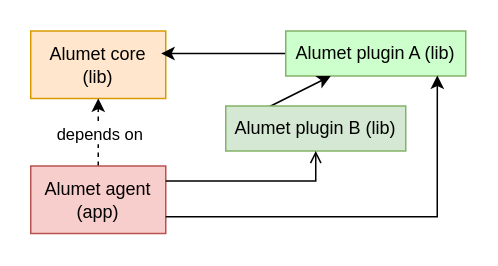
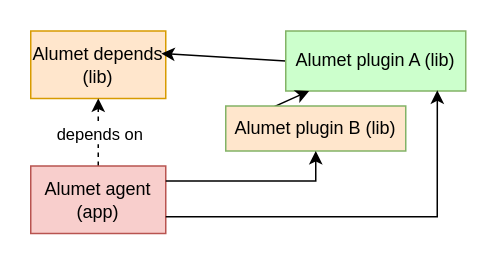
- <mxCell id="7" value="Alumet plugin A (lib)" style="rounded=0;whiteSpace=wrap;html=1;fillColor=#CCFFCC;strokeColor=#82b366;" parent="1" vertex="1"><mxGeometry x="190" y="20" width="120" height="30" as="geometry" /></mxCell>
+ <mxCell id="7" value="Alumet plugin A (lib)" style="rounded=0;whiteSpace=wrap;html=1;fillColor=#CCFFCC;strokeColor=#82b366;" parent="1" vertex="1"><mxGeometry x="190" y="20" width="120" height="40" as="geometry" /></mxCell>
- <mxCell id="2" value="Alumet core&lt;div&gt;(lib)&lt;/div&gt;" style="rounded=0;whiteSpace=wrap;html=1;fillColor=#ffe6cc;strokeColor=#d79b00;" parent="1" vertex="1"><mxGeometry x="20" y="20" width="90" height="45" as="geometry" /></mxCell>
+ <mxCell id="2" value="Alumet depends&lt;div&gt;(lib)&lt;/div&gt;" style="rounded=0;whiteSpace=wrap;html=1;fillColor=#ffe6cc;strokeColor=#d79b00;" parent="1" vertex="1"><mxGeometry x="20" y="20" width="90" height="45" as="geometry" /></mxCell>
- <mxCell id="9" value="Alumet plugin B (lib)" style="rounded=0;whiteSpace=wrap;html=1;fillColor=#d5e8d4;strokeColor=#82b366;" parent="1" vertex="1"><mxGeometry x="150" y="70" width="120" height="30" as="geometry" /></mxCell>
+ <mxCell id="9" value="Alumet plugin B (lib)" style="rounded=0;whiteSpace=wrap;html=1;fillColor=#ffe6cc;strokeColor=#82b366;" parent="1" vertex="1"><mxGeometry x="150" y="70" width="120" height="30" as="geometry" /></mxCell>
- <mxCell id="10" style="edgeStyle=orthogonalEdgeStyle;rounded=0;orthogonalLoop=1;jettySize=auto;html=1;entryX=0.5;entryY=1;entryDx=0;entryDy=0;endArrow=open;" parent="1" source="5" target="9" edge="1"><mxGeometry relative="1" as="geometry"><mxPoint x="180" y="200" as="sourcePoint" /><mxPoint x="170" y="130" as="targetPoint" /><Array as="points"><mxPoint x="210" y="120" /></Array></mxGeometry></mxCell>
+ <mxCell id="10" style="edgeStyle=orthogonalEdgeStyle;rounded=0;orthogonalLoop=1;jettySize=auto;html=1;entryX=0.5;entryY=1;entryDx=0;entryDy=0;" parent="1" source="5" target="9" edge="1"><mxGeometry relative="1" as="geometry"><mxPoint x="180" y="200" as="sourcePoint" /><mxPoint x="170" y="130" as="targetPoint" /><Array as="points"><mxPoint x="210" y="120" /></Array></mxGeometry></mxCell>
